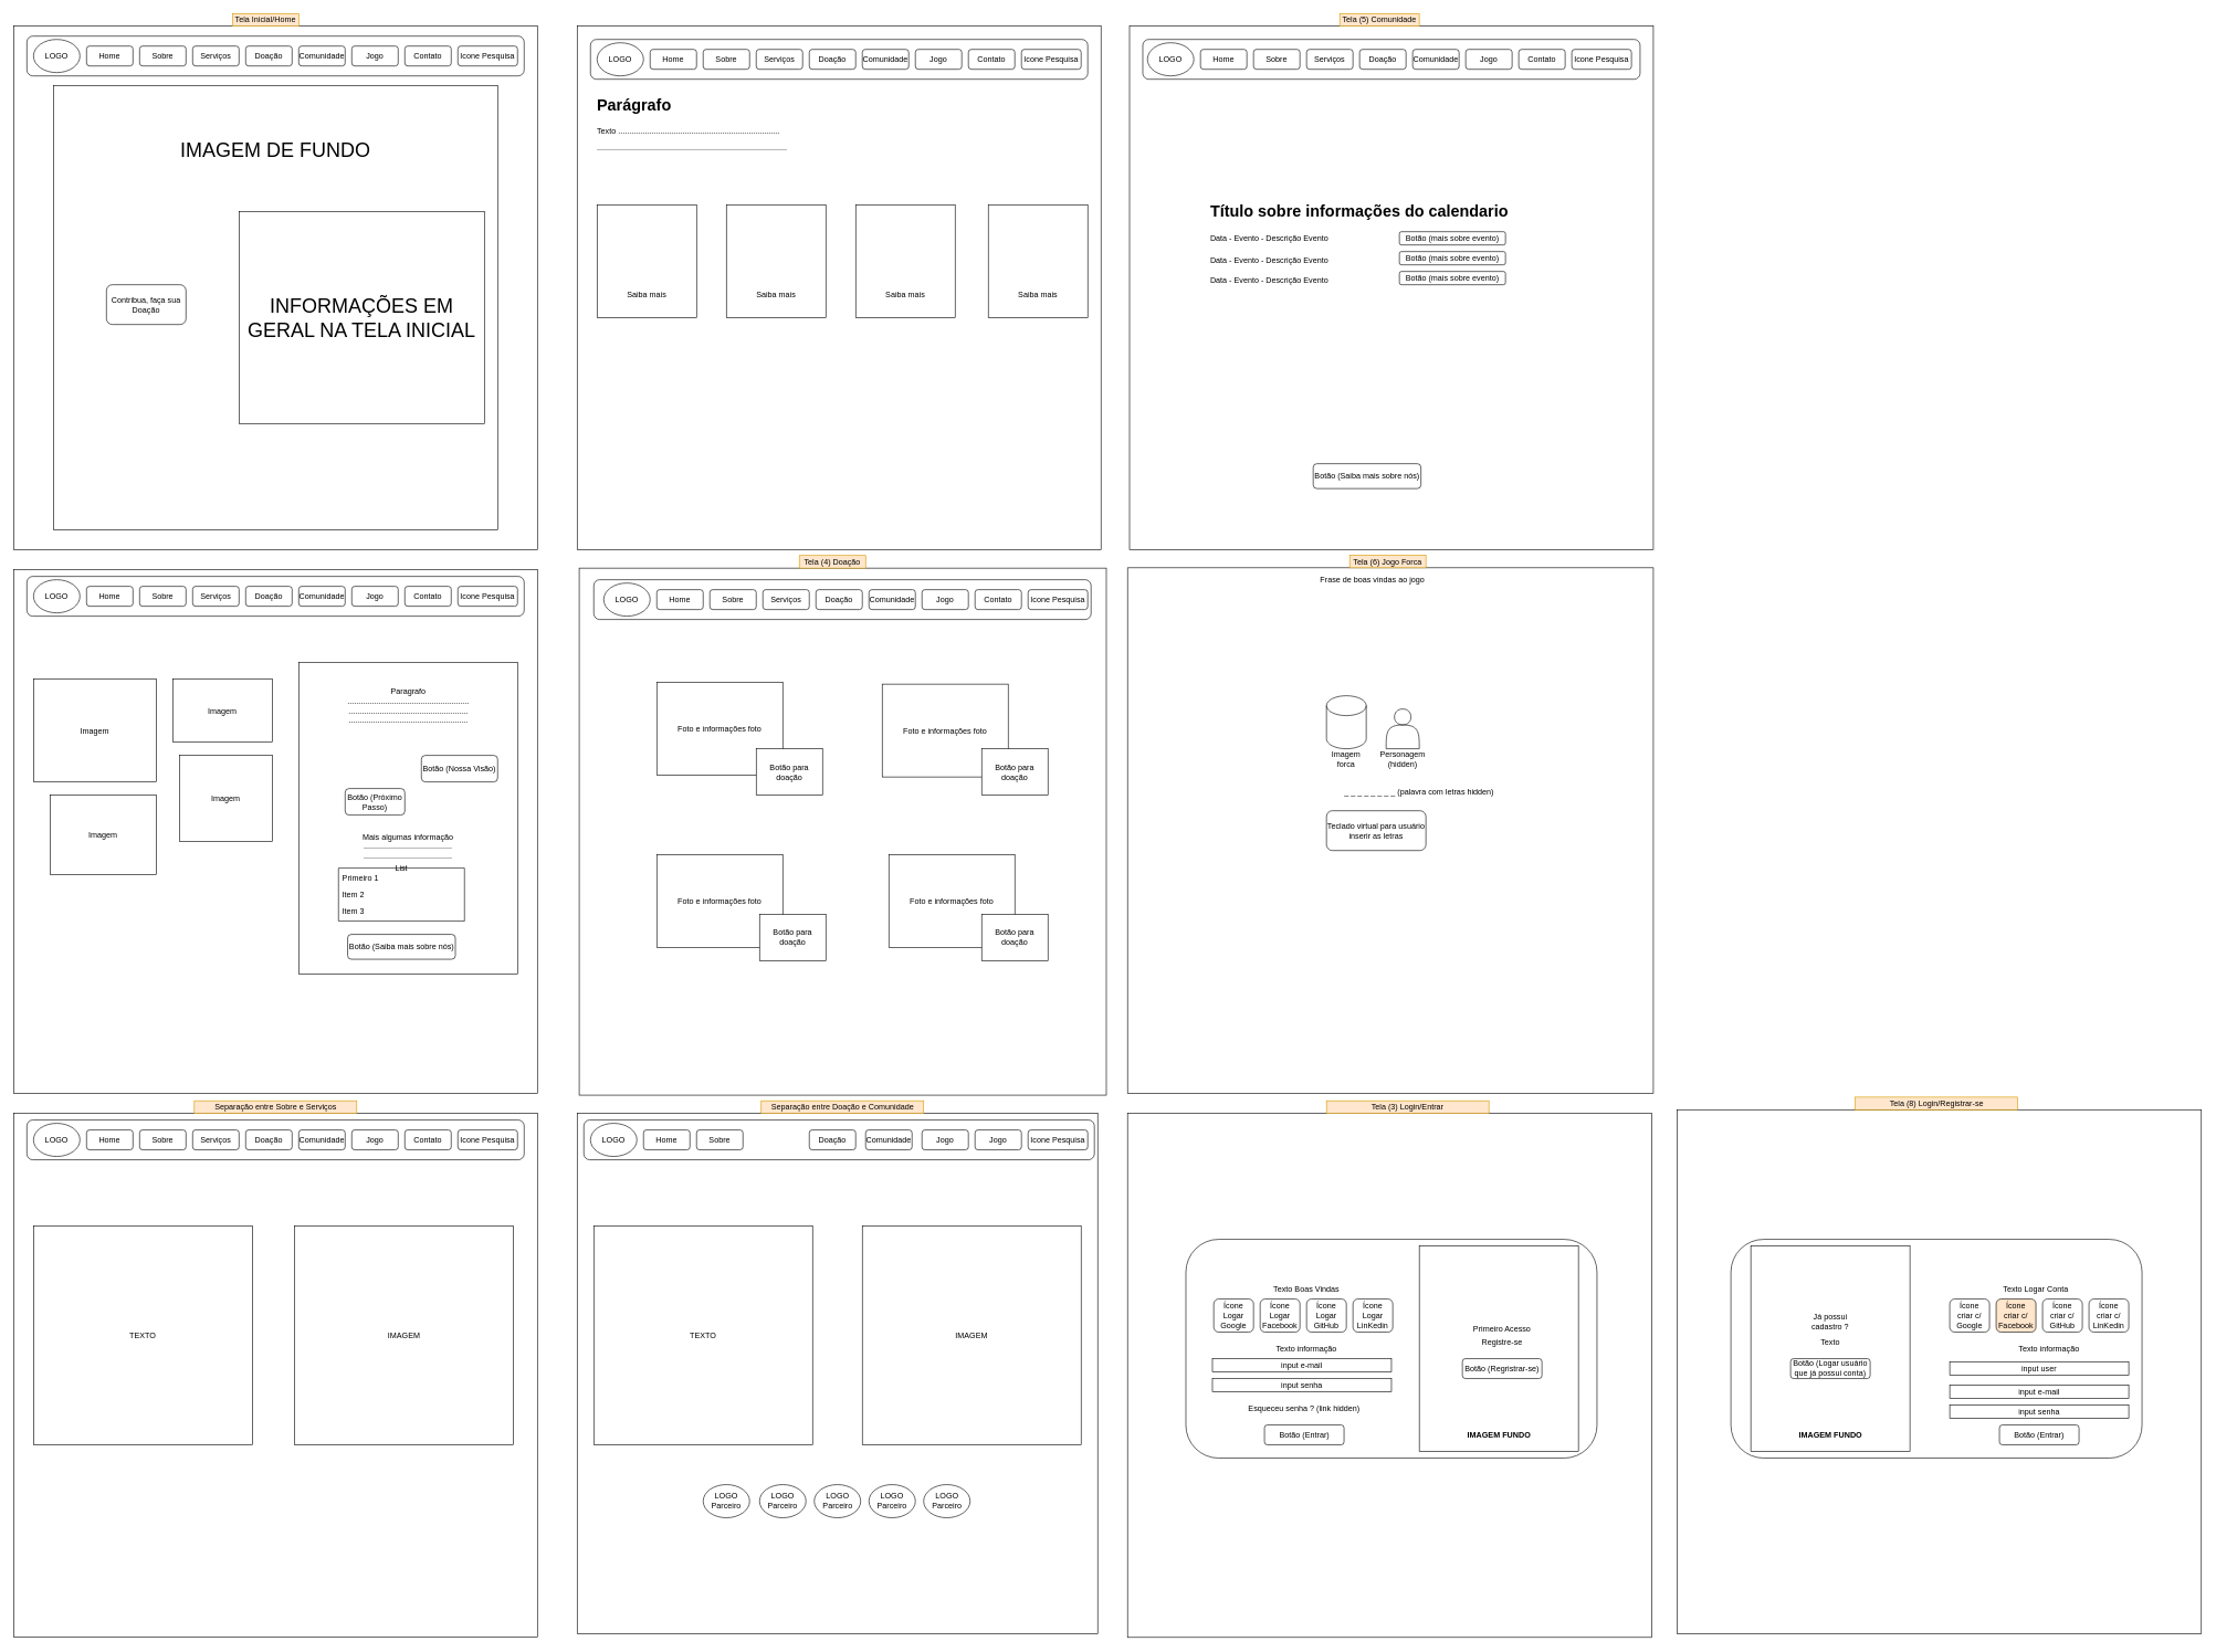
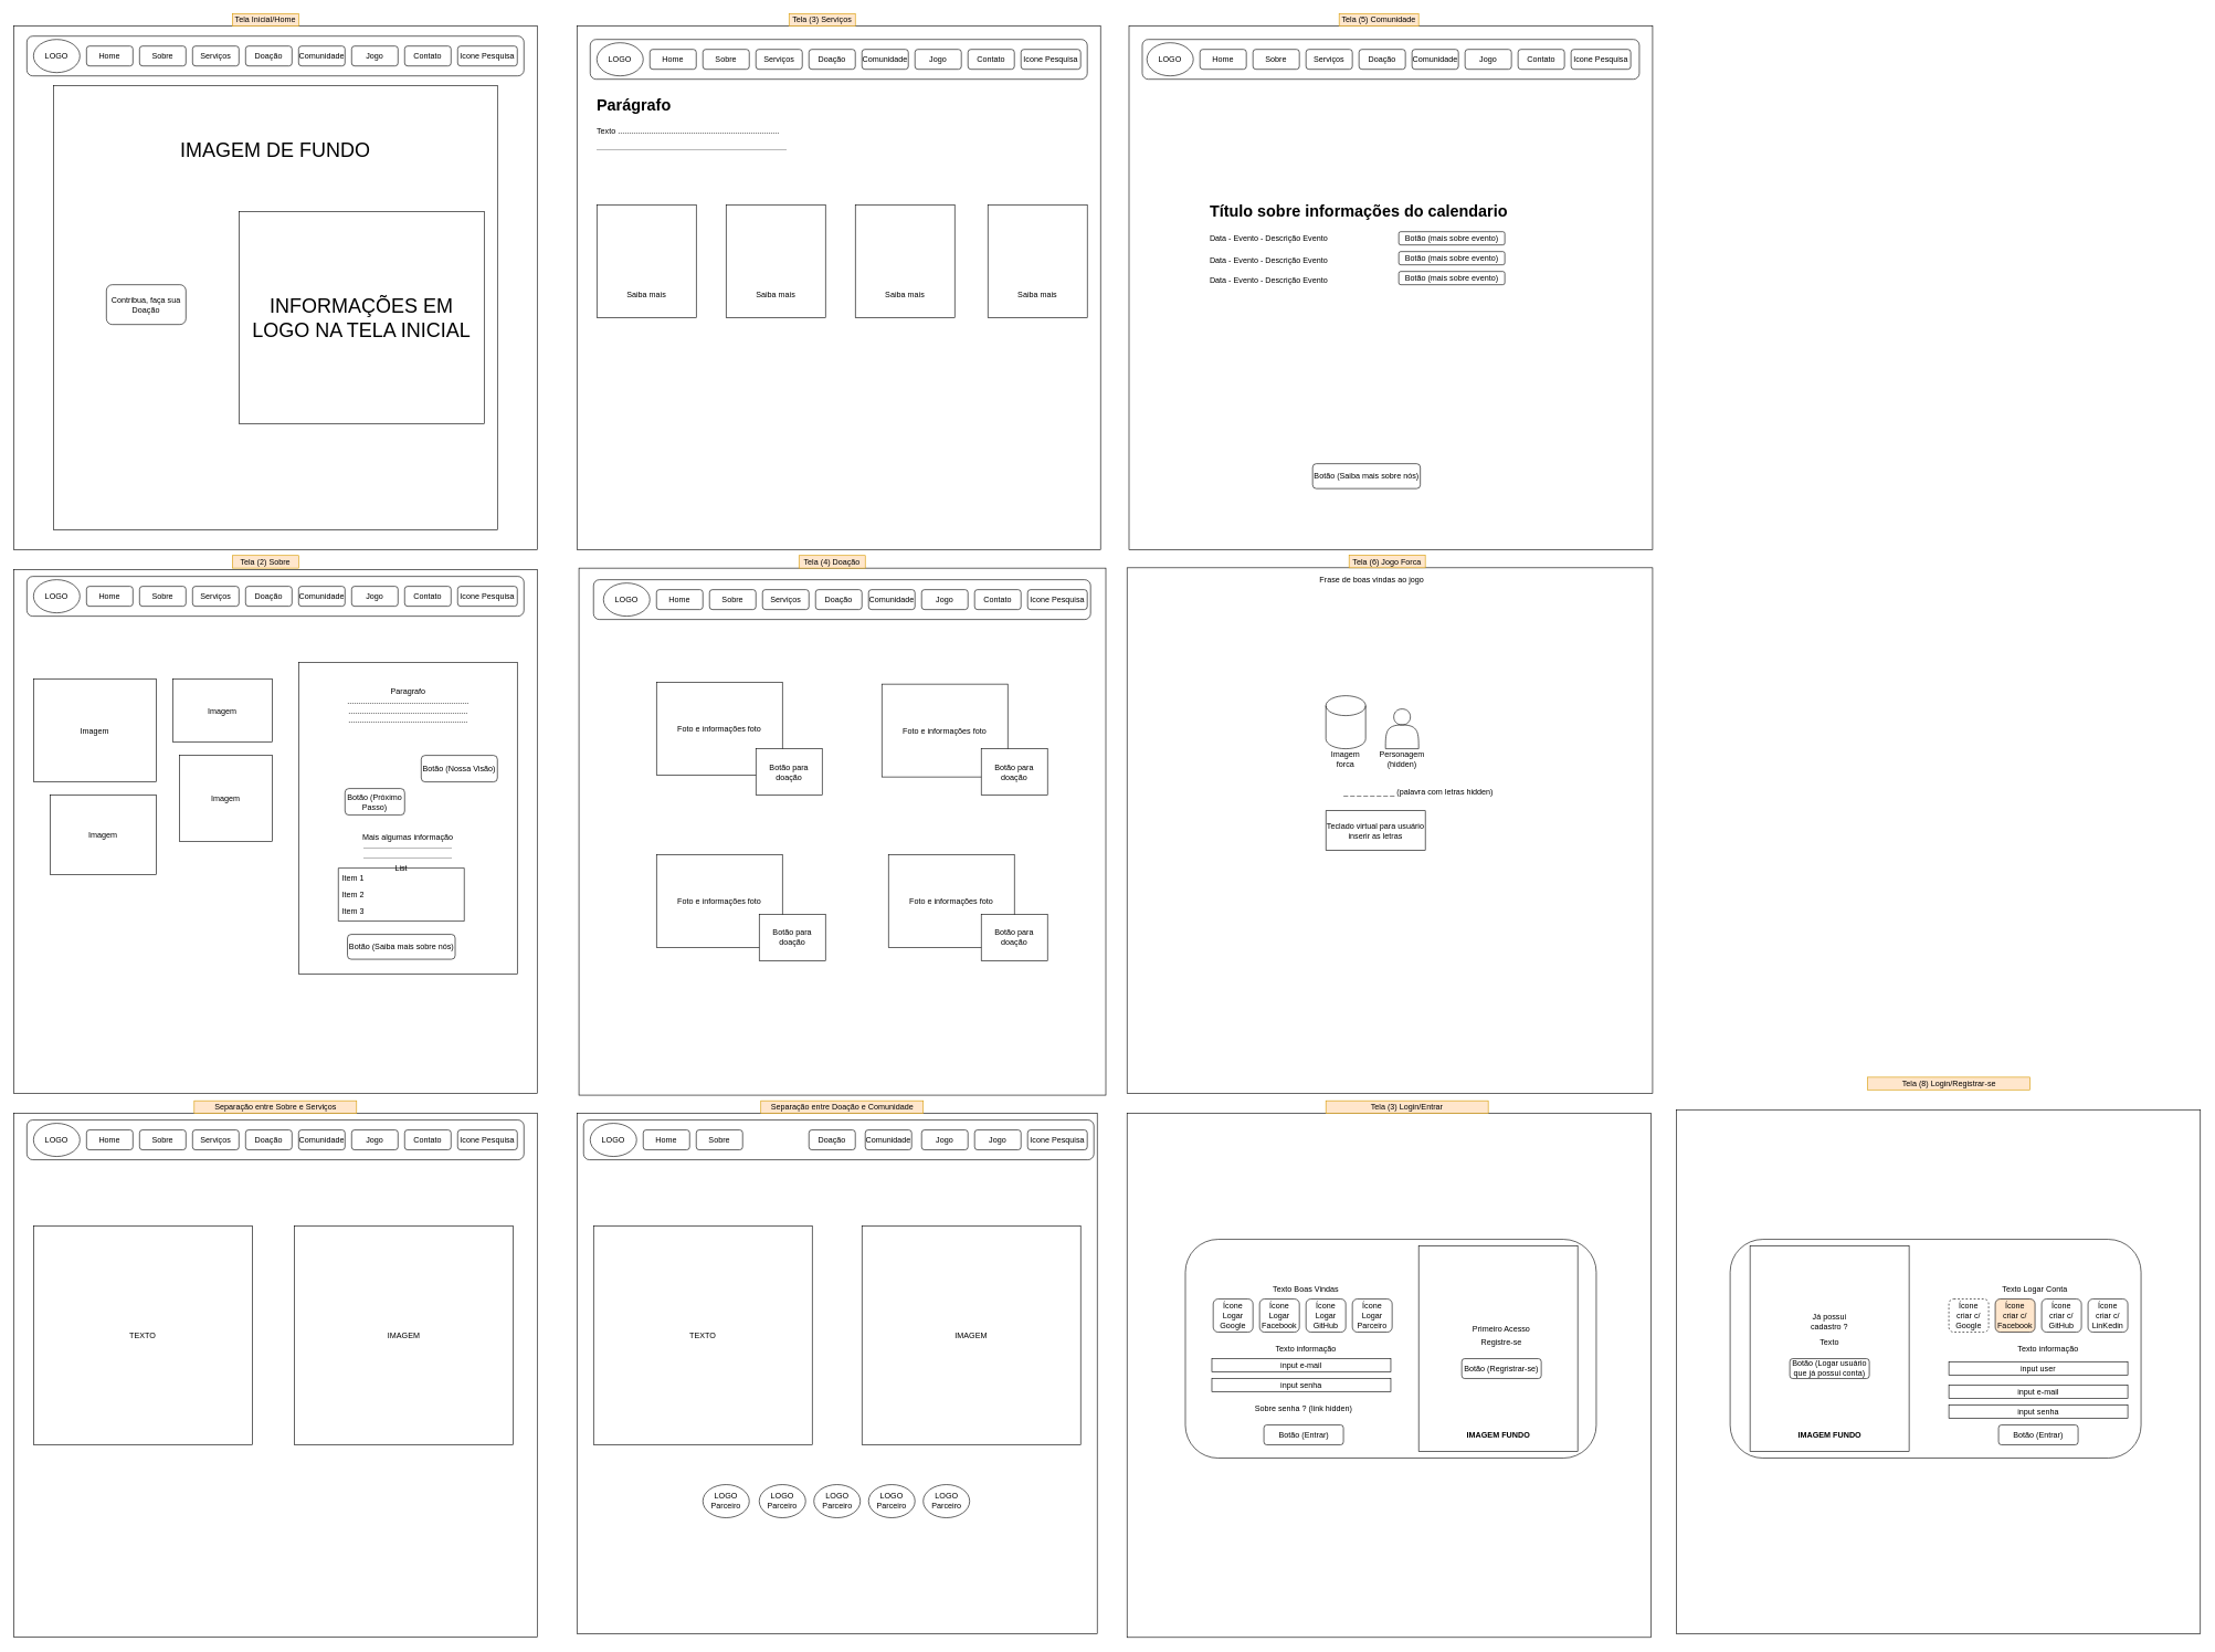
+ <mxCell id="105" value="Tela (3) Serviços" style="text;strokeColor=#d79b00;align=center;fillColor=#ffe6cc;html=1;verticalAlign=middle;whiteSpace=wrap;rounded=0;" vertex="1" parent="1"><mxGeometry x="1190" y="20" width="100" height="19" as="geometry" /></mxCell>
- <mxCell id="19" value="&lt;font style=&quot;font-size: 30px;&quot;&gt;INFORMAÇÕES EM GERAL NA TELA INICIAL&lt;/font&gt;" style="rounded=0;whiteSpace=wrap;html=1;" parent="1" vertex="1"><mxGeometry x="360" y="319" width="370" height="320" as="geometry" /></mxCell>
+ <mxCell id="19" value="&lt;font style=&quot;font-size: 30px;&quot;&gt;INFORMAÇÕES EM LOGO NA TELA INICIAL&lt;/font&gt;" style="rounded=0;whiteSpace=wrap;html=1;" parent="1" vertex="1"><mxGeometry x="360" y="319" width="370" height="320" as="geometry" /></mxCell>
+ <mxCell id="101" value="Tela (2) Sobre" style="text;strokeColor=#d79b00;align=center;fillColor=#ffe6cc;html=1;verticalAlign=middle;whiteSpace=wrap;rounded=0;" vertex="1" parent="1"><mxGeometry x="350" y="837.5" width="100" height="19" as="geometry" /></mxCell>
- <mxCell id="136" value="Teclado virtual para usuário inserir as letras" style="whiteSpace=wrap;html=1;rounded=1;" vertex="1" parent="1"><mxGeometry x="2000" y="1222.5" width="150" height="60" as="geometry" /></mxCell>
+ <mxCell id="136" value="Teclado virtual para usuário inserir as letras" style="rounded=0;whiteSpace=wrap;html=1;" vertex="1" parent="1"><mxGeometry x="2000" y="1222.5" width="150" height="60" as="geometry" /></mxCell>
- <mxCell id="13" value="Primeiro 1" style="text;strokeColor=none;fillColor=none;align=left;verticalAlign=middle;spacingLeft=4;spacingRight=4;overflow=hidden;points=[[0,0.5],[1,0.5]];portConstraint=eastwest;rotatable=0;whiteSpace=wrap;html=1;" parent="12" vertex="1"><mxGeometry width="190" height="30" as="geometry" /></mxCell>
+ <mxCell id="13" value="Item 1" style="text;strokeColor=none;fillColor=none;align=left;verticalAlign=middle;spacingLeft=4;spacingRight=4;overflow=hidden;points=[[0,0.5],[1,0.5]];portConstraint=eastwest;rotatable=0;whiteSpace=wrap;html=1;" parent="12" vertex="1"><mxGeometry width="190" height="30" as="geometry" /></mxCell>
- <mxCell id="174" value="Tela (8) Login/Registrar-se" style="text;strokeColor=#d79b00;align=center;fillColor=#ffe6cc;html=1;verticalAlign=middle;whiteSpace=wrap;rounded=0;" vertex="1" parent="1"><mxGeometry x="2797.5" y="1654.5" width="245" height="19" as="geometry" /></mxCell>
+ <mxCell id="174" value="Tela (8) Login/Registrar-se" style="text;strokeColor=#d79b00;align=center;fillColor=#ffe6cc;html=1;verticalAlign=middle;whiteSpace=wrap;rounded=0;" vertex="1" parent="1"><mxGeometry x="2817.5" y="1624.5" width="245" height="19" as="geometry" /></mxCell>
- <mxCell id="145" value="Ícone &lt;br&gt;Logar &lt;br&gt;LinKedin" style="rounded=1;whiteSpace=wrap;html=1;" vertex="1" parent="1"><mxGeometry x="2040" y="1959" width="60" height="50" as="geometry" /></mxCell>
+ <mxCell id="145" value="Ícone &lt;br&gt;Logar &lt;br&gt;Parceiro" style="rounded=1;whiteSpace=wrap;html=1;" vertex="1" parent="1"><mxGeometry x="2040" y="1959" width="60" height="50" as="geometry" /></mxCell>
- <mxCell id="160" value="Ícone &lt;br&gt;criar c/&lt;br&gt;Google" style="rounded=1;whiteSpace=wrap;html=1;" vertex="1" parent="1"><mxGeometry x="2940" y="1959" width="60" height="50" as="geometry" /></mxCell>
+ <mxCell id="160" value="Ícone &lt;br&gt;criar c/&lt;br&gt;Google" style="rounded=1;whiteSpace=wrap;html=1;dashed=1;" vertex="1" parent="1"><mxGeometry x="2940" y="1959" width="60" height="50" as="geometry" /></mxCell>
- <mxCell id="149" value="Esqueceu senha ? (link hidden)" style="text;html=1;strokeColor=none;fillColor=none;align=center;verticalAlign=middle;whiteSpace=wrap;rounded=0;" vertex="1" parent="1"><mxGeometry x="1878" y="2109" width="177" height="30" as="geometry" /></mxCell>
+ <mxCell id="149" value="Sobre senha ? (link hidden)" style="text;html=1;strokeColor=none;fillColor=none;align=center;verticalAlign=middle;whiteSpace=wrap;rounded=0;" vertex="1" parent="1"><mxGeometry x="1878" y="2109" width="177" height="30" as="geometry" /></mxCell>
